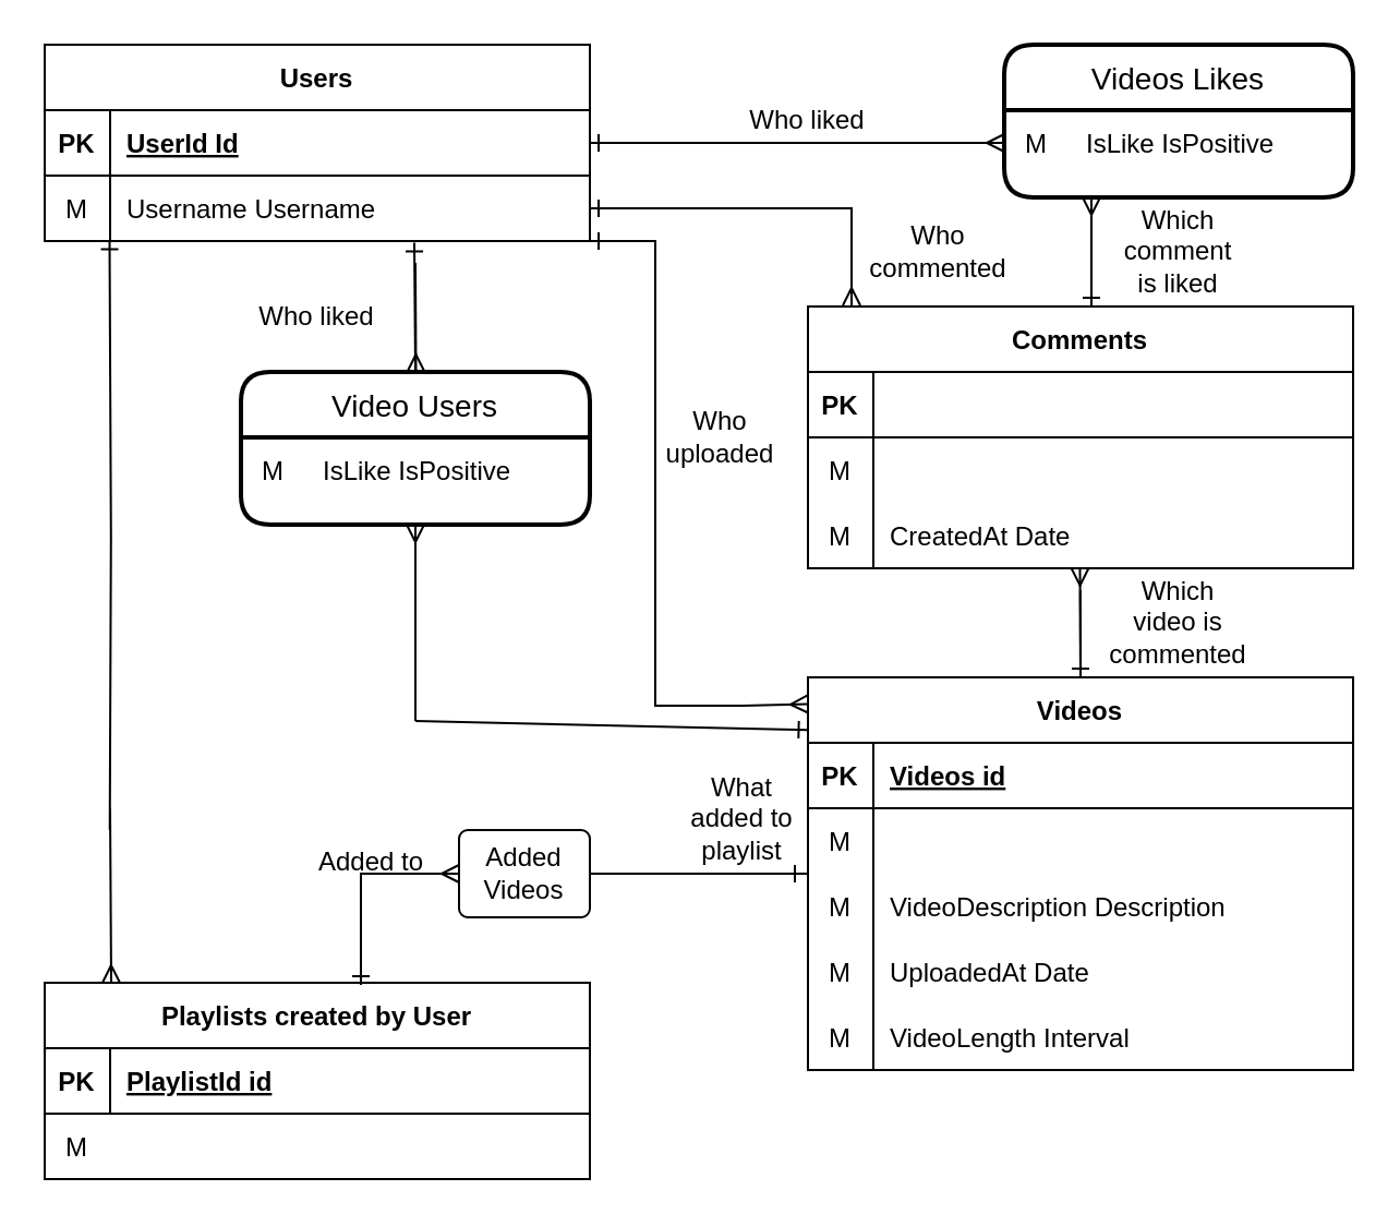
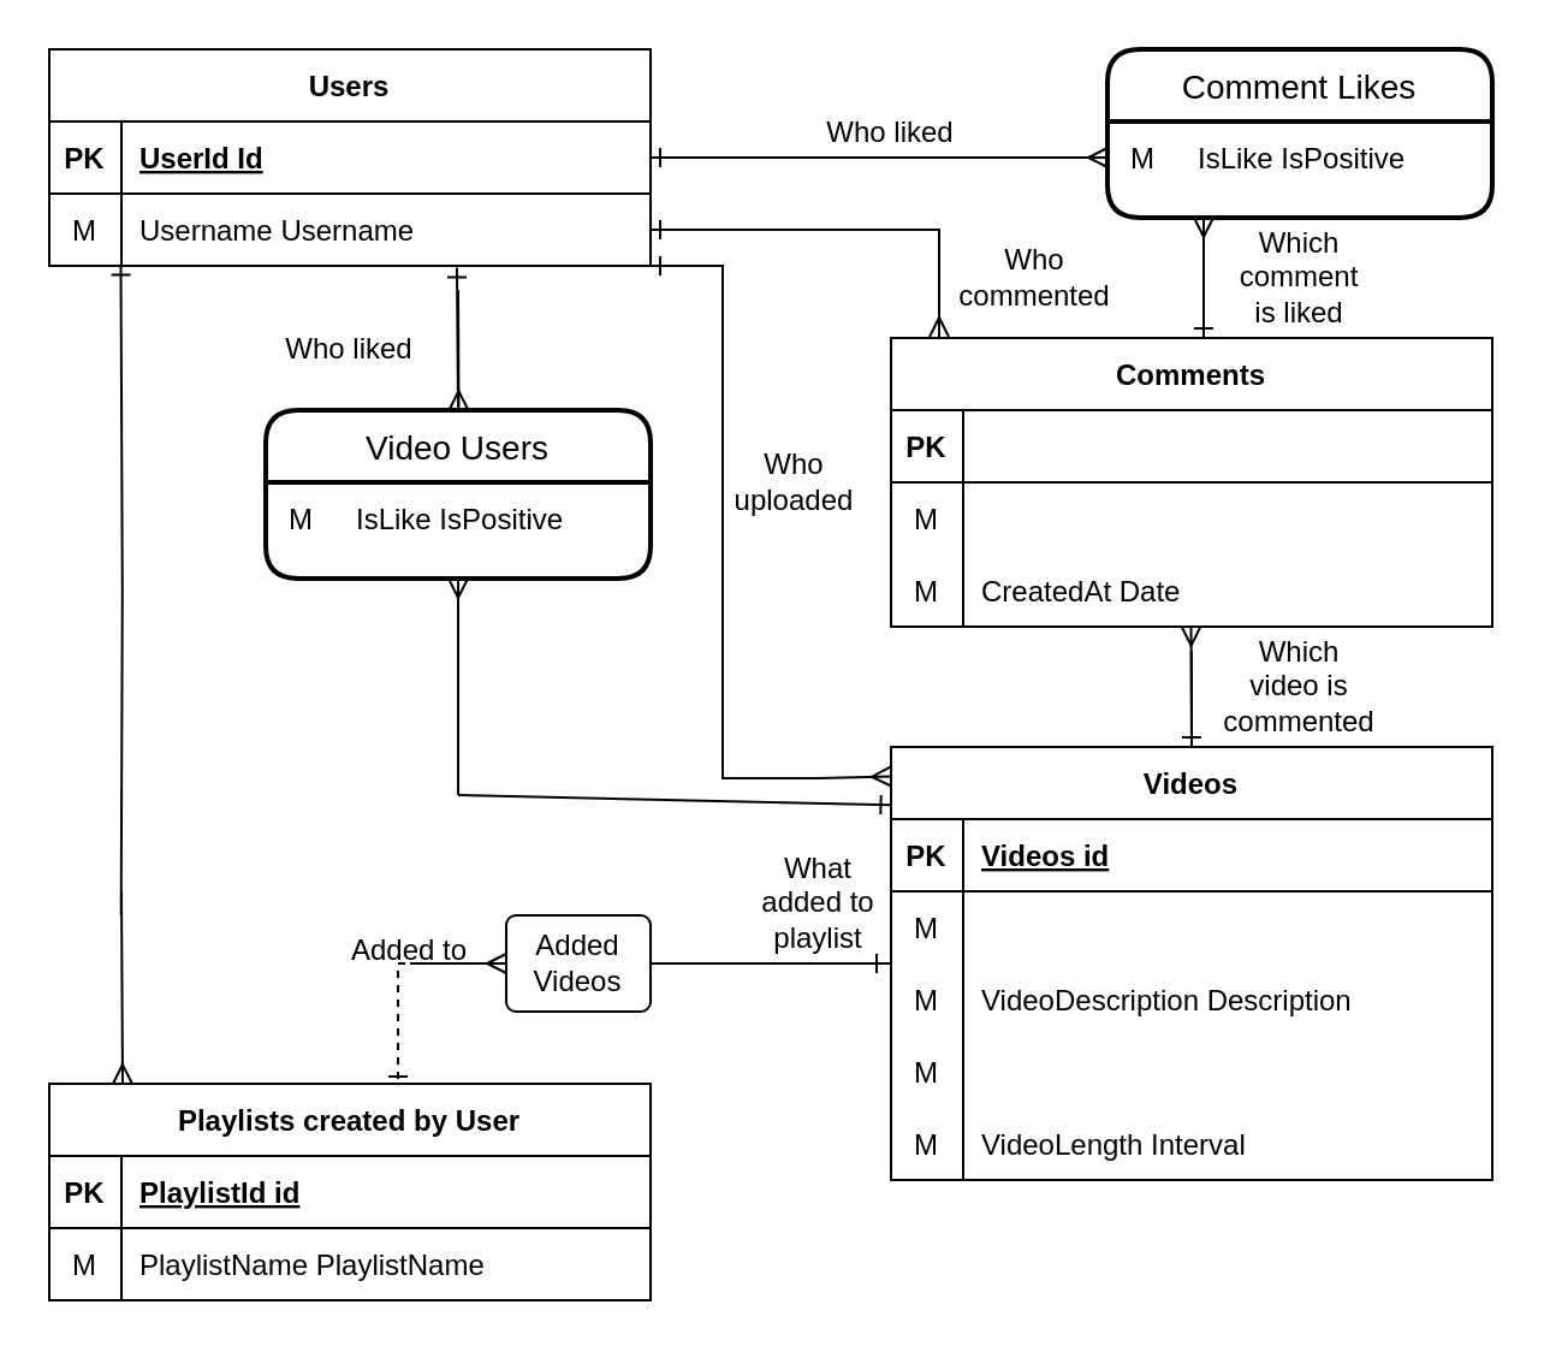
- <mxCell id="39" value="Videos Likes" style="swimlane;childLayout=stackLayout;horizontal=1;startSize=30;horizontalStack=0;rounded=1;fontSize=14;fontStyle=0;strokeWidth=2;resizeParent=0;resizeLast=1;shadow=0;dashed=0;align=center;" parent="1" vertex="1"><mxGeometry x="460" y="20" width="160" height="70" as="geometry" /></mxCell>
+ <mxCell id="39" value="Comment Likes" style="swimlane;childLayout=stackLayout;horizontal=1;startSize=30;horizontalStack=0;rounded=1;fontSize=14;fontStyle=0;strokeWidth=2;resizeParent=0;resizeLast=1;shadow=0;dashed=0;align=center;" parent="1" vertex="1"><mxGeometry x="460" y="20" width="160" height="70" as="geometry" /></mxCell>
- <mxCell id="67" value="" style="fontSize=12;html=1;endArrow=ERone;endFill=1;rounded=0;exitX=0;exitY=0.5;exitDx=0;exitDy=0;edgeStyle=orthogonalEdgeStyle;entryX=0.58;entryY=0.011;entryDx=0;entryDy=0;entryPerimeter=0;" parent="1" source="49" target="32" edge="1"><mxGeometry width="100" height="100" relative="1" as="geometry"><mxPoint x="180" y="460" as="sourcePoint" /><mxPoint x="120" y="400" as="targetPoint" /></mxGeometry></mxCell>
+ <mxCell id="67" value="" style="fontSize=12;html=1;endArrow=ERone;endFill=1;rounded=0;exitX=0;exitY=0.5;exitDx=0;exitDy=0;edgeStyle=orthogonalEdgeStyle;entryX=0.58;entryY=0.011;entryDx=0;entryDy=0;entryPerimeter=0;dashed=1;" parent="1" source="49" target="32" edge="1"><mxGeometry width="100" height="100" relative="1" as="geometry"><mxPoint x="180" y="460" as="sourcePoint" /><mxPoint x="120" y="400" as="targetPoint" /></mxGeometry></mxCell>
- <mxCell id="21" value="UploadedAt Date" style="shape=partialRectangle;connectable=0;fillColor=none;top=0;left=0;bottom=0;right=0;align=left;spacingLeft=6;fontStyle=0;overflow=hidden;" parent="19" vertex="1"><mxGeometry x="30" width="220" height="30" as="geometry"><mxRectangle width="220" height="30" as="alternateBounds" /></mxGeometry></mxCell>
+ <mxCell id="38" value="PlaylistName PlaylistName" style="shape=partialRectangle;overflow=hidden;connectable=0;fillColor=none;top=0;left=0;bottom=0;right=0;align=left;spacingLeft=6;" parent="36" vertex="1"><mxGeometry x="30" width="220" height="30" as="geometry"><mxRectangle width="220" height="30" as="alternateBounds" /></mxGeometry></mxCell>
